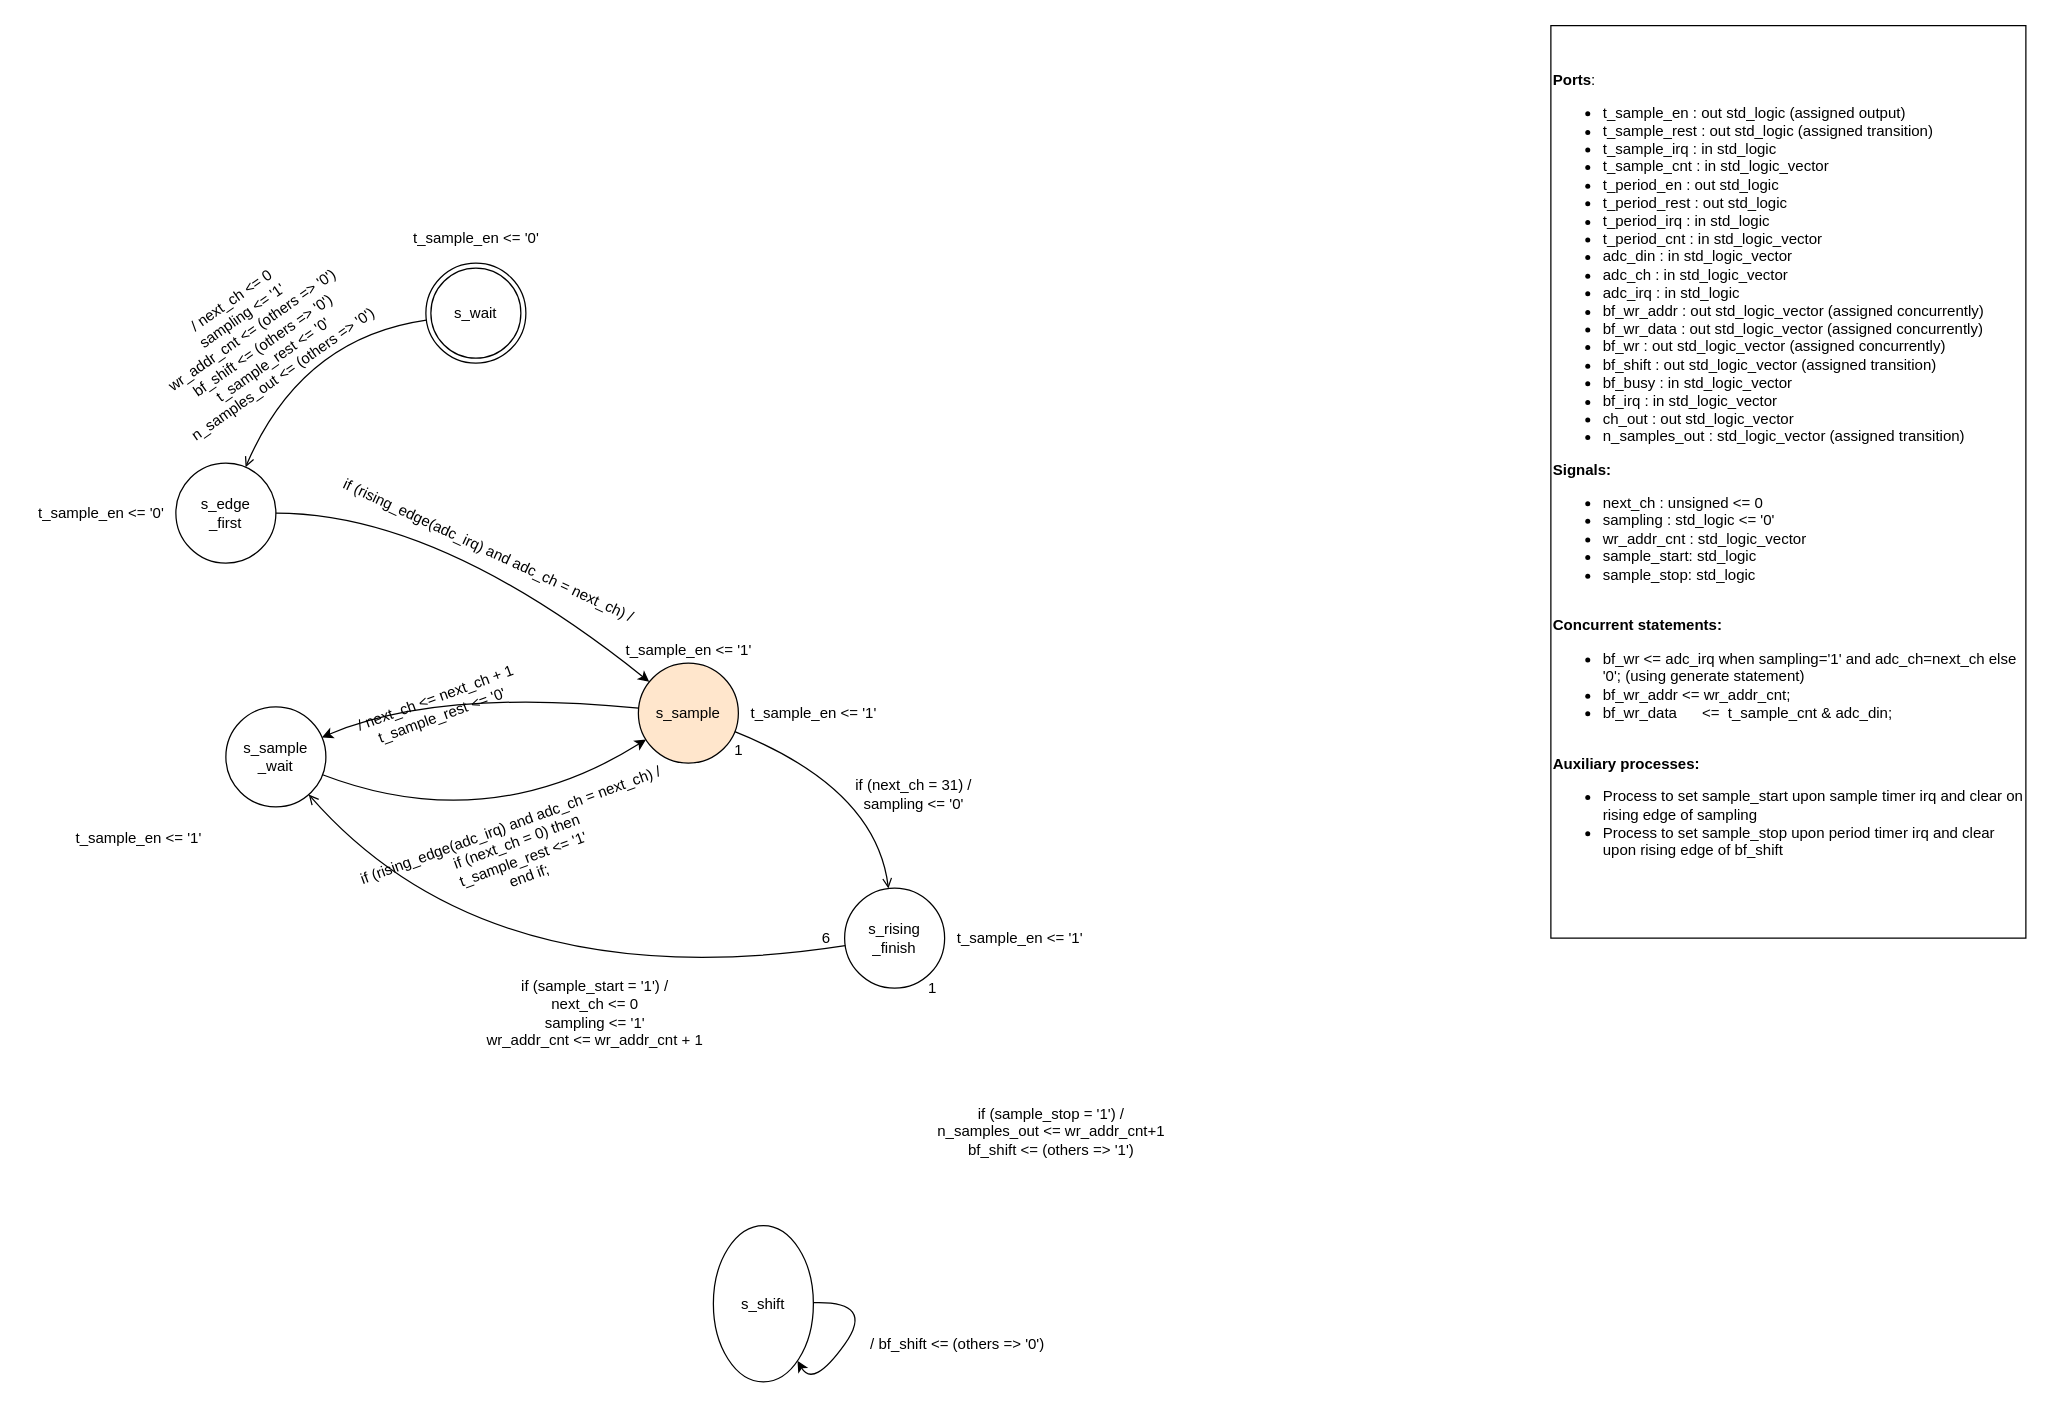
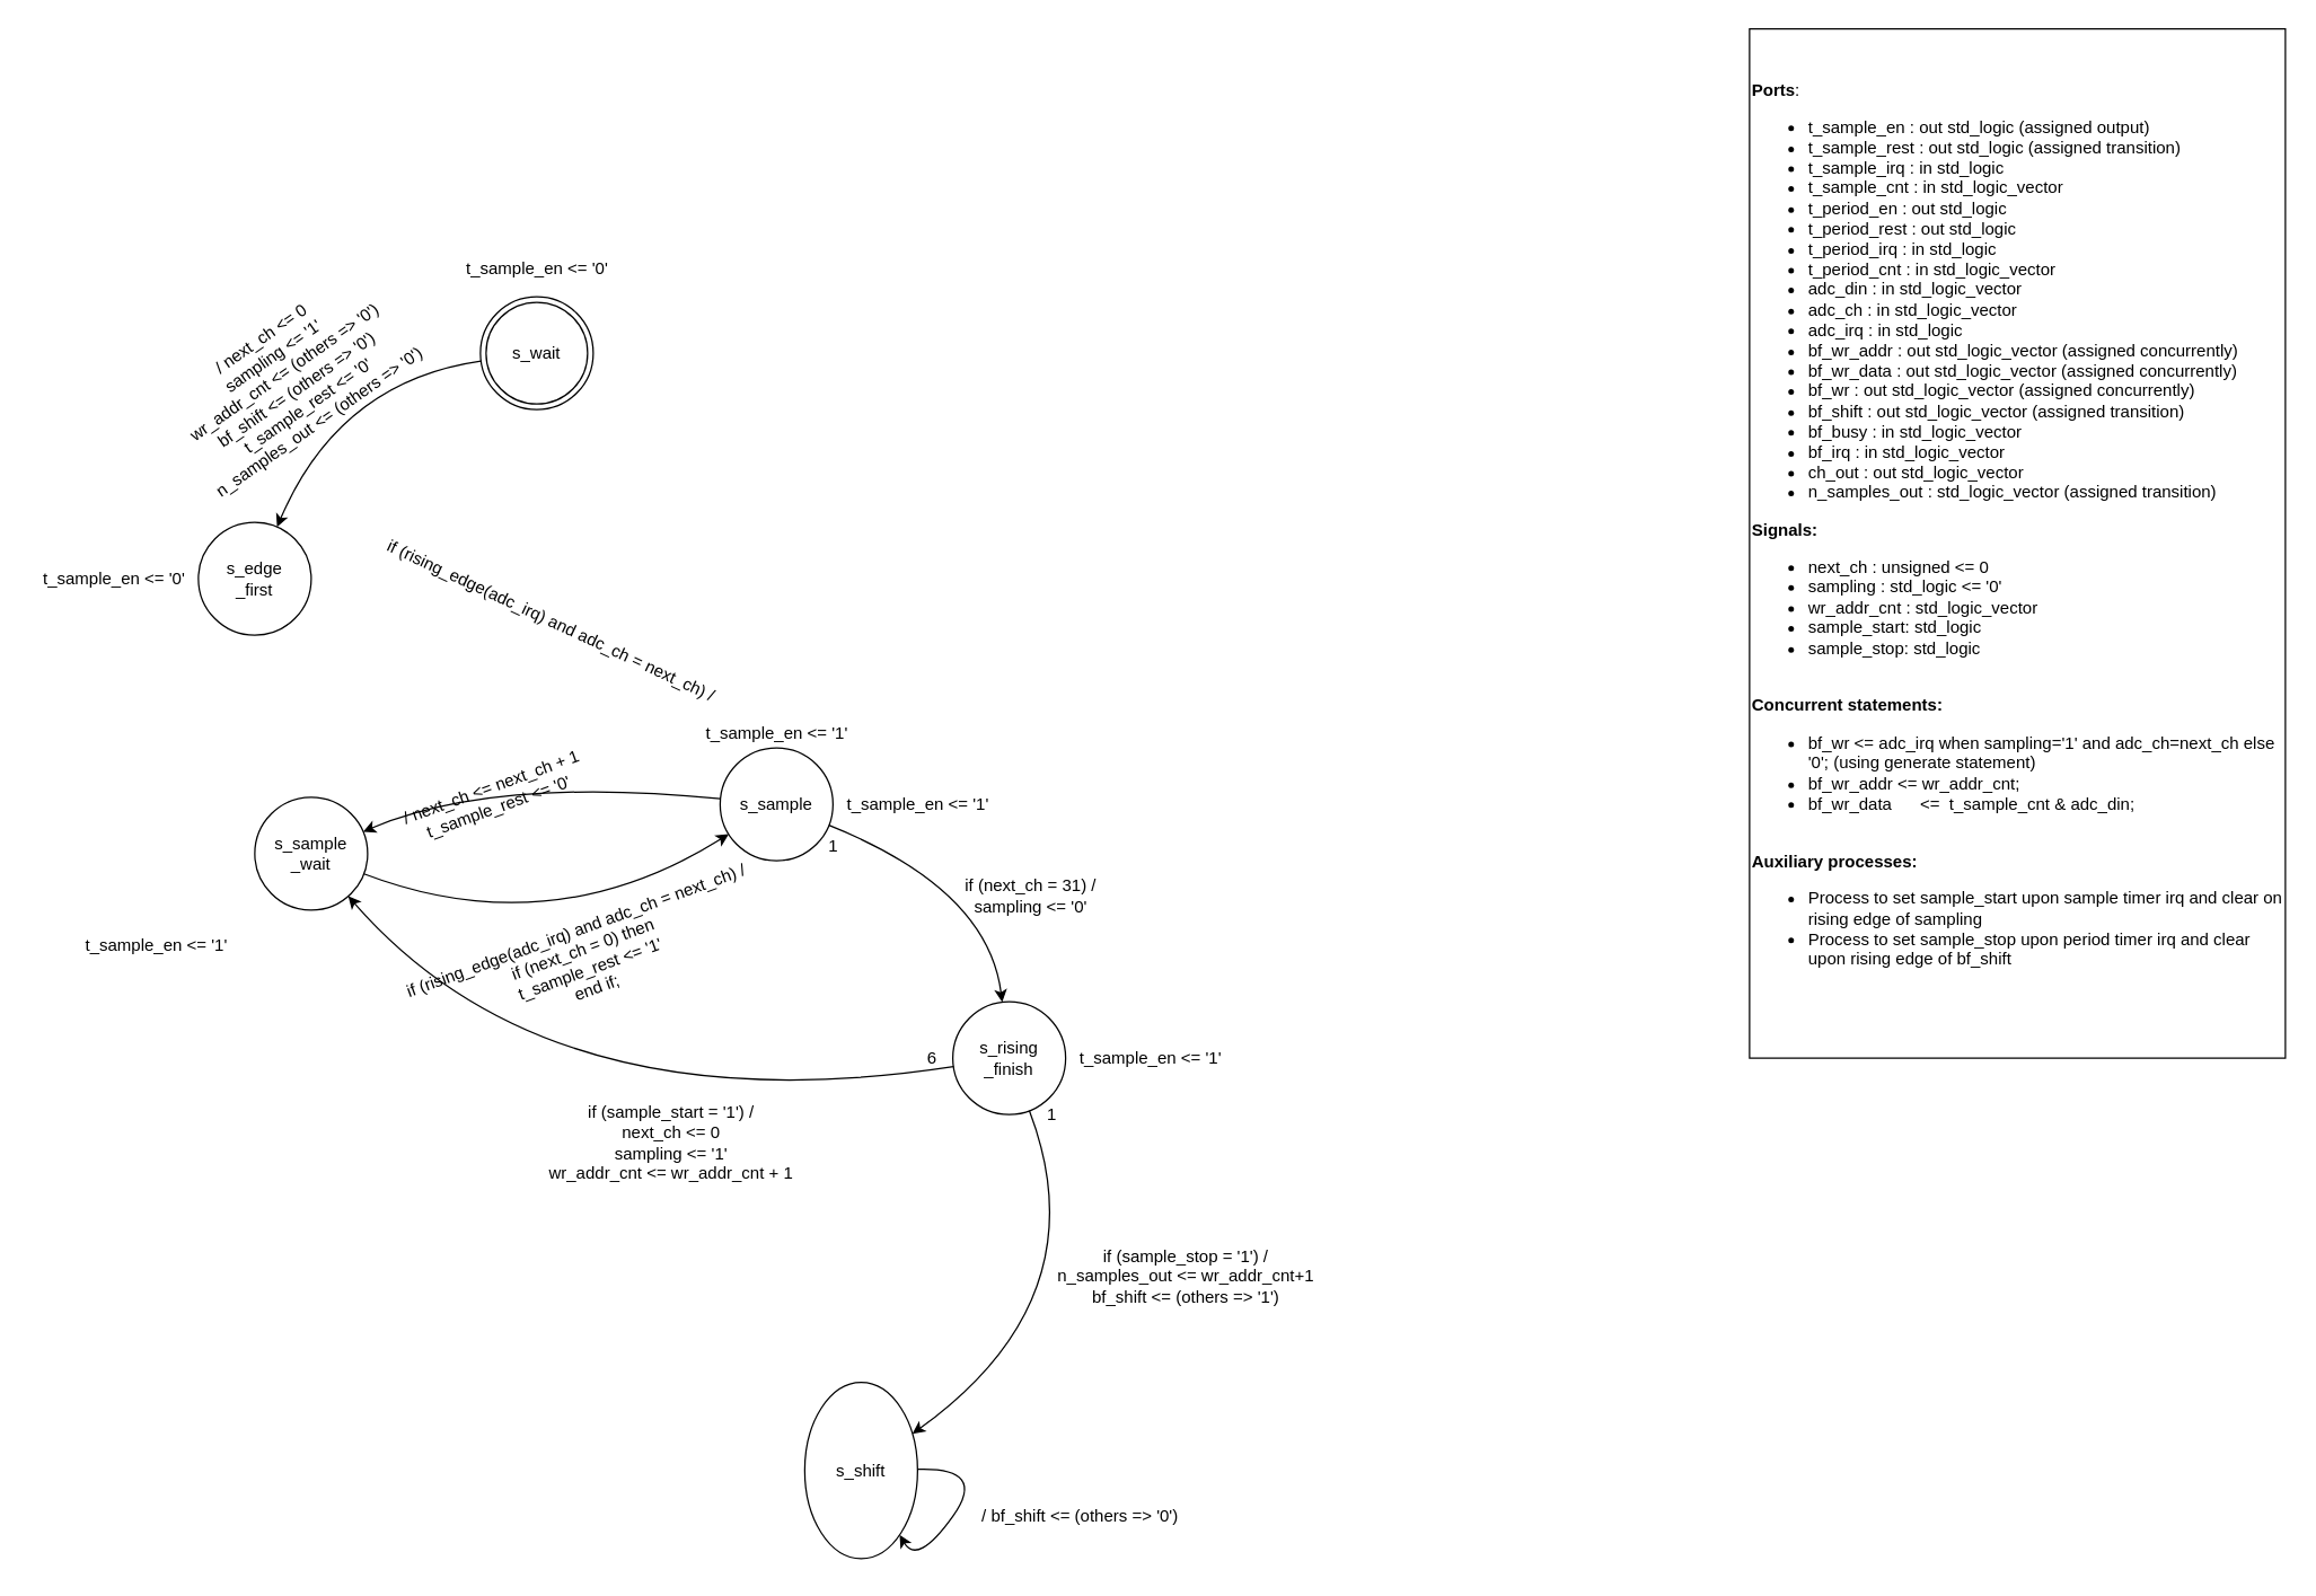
- <mxCell id="5" value="" style="curved=1;endArrow=open;html=1;rounded=0;" edge="1" parent="1" source="2" target="4"><mxGeometry width="50" height="50" relative="1" as="geometry"><mxPoint x="190" y="270" as="sourcePoint" /><mxPoint x="240" y="220" as="targetPoint" /><Array as="points"><mxPoint x="240" y="270" /></Array></mxGeometry></mxCell>
+ <mxCell id="5" value="" style="curved=1;endArrow=classic;html=1;rounded=0;" edge="1" parent="1" source="2" target="4"><mxGeometry width="50" height="50" relative="1" as="geometry"><mxPoint x="190" y="270" as="sourcePoint" /><mxPoint x="240" y="220" as="targetPoint" /><Array as="points"><mxPoint x="240" y="270" /></Array></mxGeometry></mxCell>
- <mxCell id="10" value="" style="curved=1;endArrow=classic;html=1;rounded=0;" edge="1" parent="1" source="4" target="7"><mxGeometry width="50" height="50" relative="1" as="geometry"><mxPoint x="310" y="460" as="sourcePoint" /><mxPoint x="360" y="410" as="targetPoint" /><Array as="points"><mxPoint x="350" y="410" /></Array></mxGeometry></mxCell>
- <mxCell id="7" value="s_sample" style="ellipse;whiteSpace=wrap;html=1;aspect=fixed;fillColor=#ffe6cc;" vertex="1" parent="1"><mxGeometry x="510" y="530" width="80" height="80" as="geometry" /></mxCell>
+ <mxCell id="7" value="s_sample" style="ellipse;whiteSpace=wrap;html=1;aspect=fixed;" vertex="1" parent="1"><mxGeometry x="510" y="530" width="80" height="80" as="geometry" /></mxCell>
- <mxCell id="24" value="" style="curved=1;endArrow=open;html=1;rounded=0;" edge="1" parent="1" source="16" target="13"><mxGeometry width="50" height="50" relative="1" as="geometry"><mxPoint x="370" y="800" as="sourcePoint" /><mxPoint x="420" y="750" as="targetPoint" /><Array as="points"><mxPoint x="390" y="800" /></Array></mxGeometry></mxCell>
+ <mxCell id="24" value="" style="curved=1;endArrow=classic;html=1;rounded=0;" edge="1" parent="1" source="16" target="13"><mxGeometry width="50" height="50" relative="1" as="geometry"><mxPoint x="370" y="800" as="sourcePoint" /><mxPoint x="420" y="750" as="targetPoint" /><Array as="points"><mxPoint x="390" y="800" /></Array></mxGeometry></mxCell>
- <mxCell id="17" value="" style="curved=1;endArrow=open;html=1;rounded=0;" edge="1" parent="1" source="7" target="16"><mxGeometry width="50" height="50" relative="1" as="geometry"><mxPoint x="360" y="650" as="sourcePoint" /><mxPoint x="410" y="600" as="targetPoint" /><Array as="points"><mxPoint x="700" y="630" /></Array></mxGeometry></mxCell>
+ <mxCell id="17" value="" style="curved=1;endArrow=classic;html=1;rounded=0;" edge="1" parent="1" source="7" target="16"><mxGeometry width="50" height="50" relative="1" as="geometry"><mxPoint x="360" y="650" as="sourcePoint" /><mxPoint x="410" y="600" as="targetPoint" /><Array as="points"><mxPoint x="700" y="630" /></Array></mxGeometry></mxCell>
+ <mxCell id="29" value="" style="curved=1;endArrow=classic;html=1;rounded=0;" edge="1" parent="1" source="16" target="28"><mxGeometry width="50" height="50" relative="1" as="geometry"><mxPoint x="370" y="800" as="sourcePoint" /><mxPoint x="420" y="750" as="targetPoint" /><Array as="points"><mxPoint x="780" y="920" /></Array></mxGeometry></mxCell>
